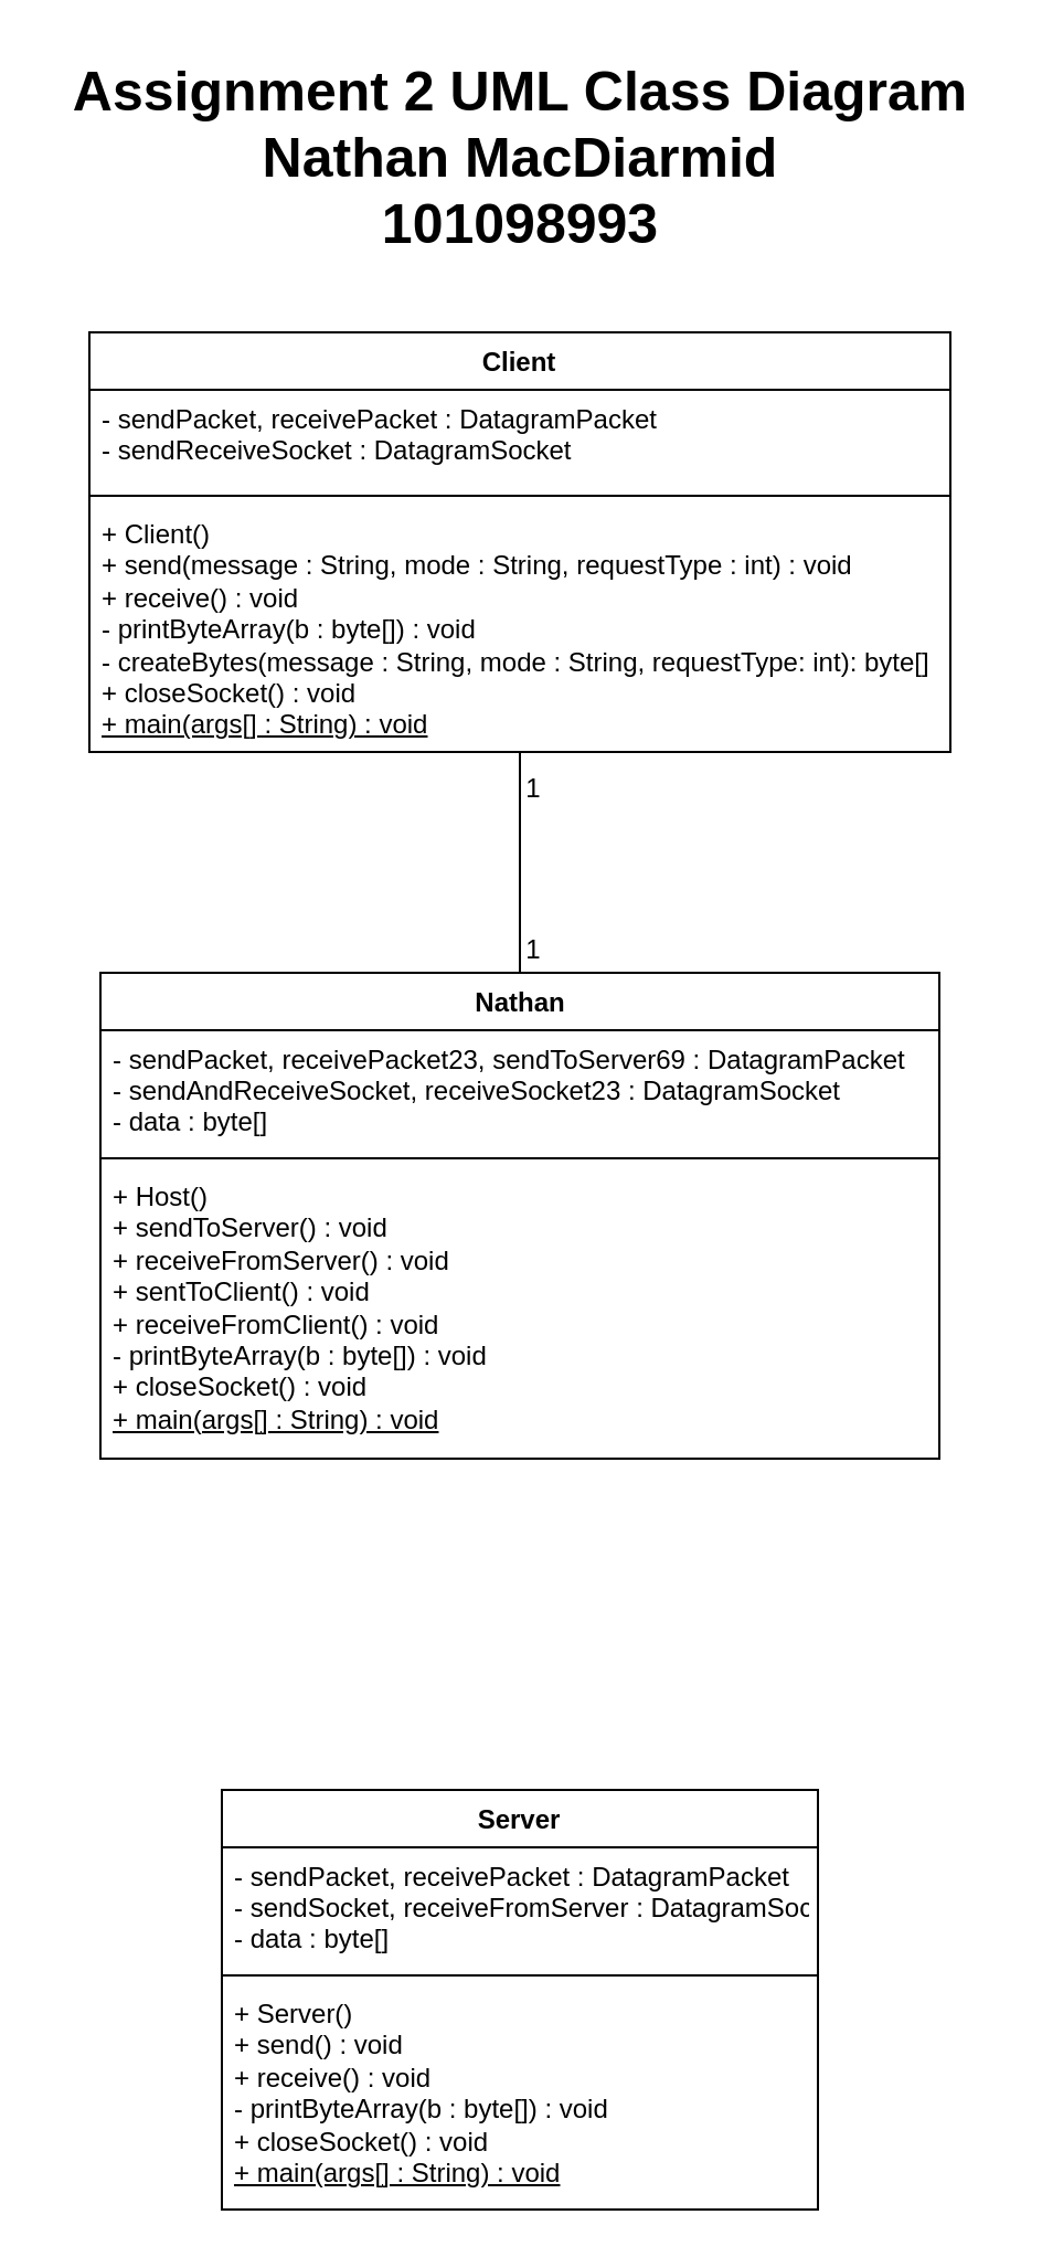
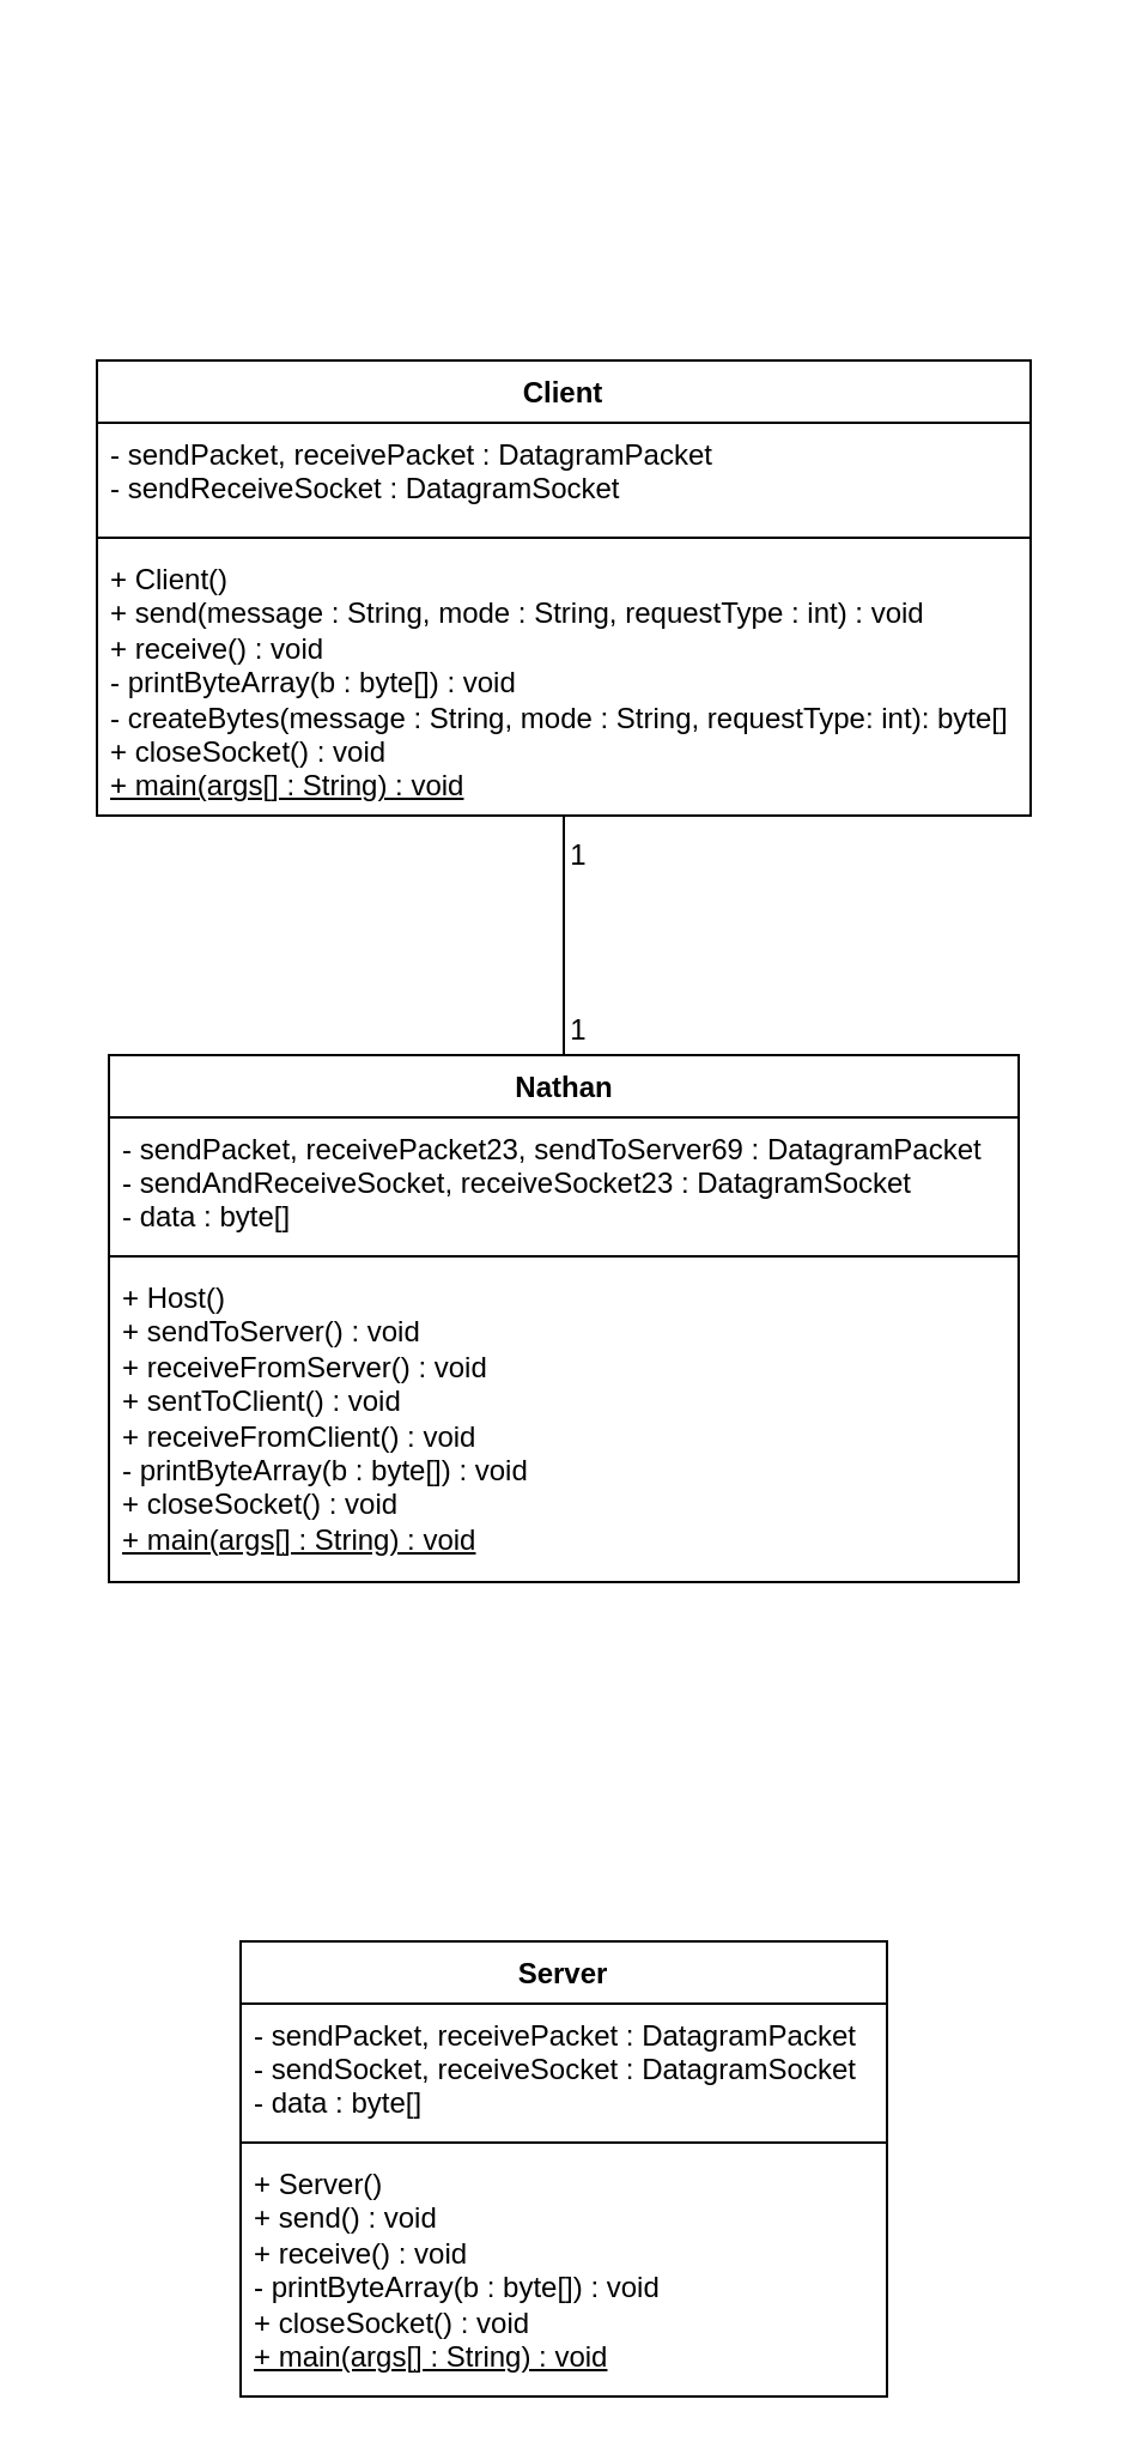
- <mxCell id="14" value="&lt;b style=&quot;font-size: 25px;&quot;&gt;Assignment 2 UML Class Diagram&lt;br&gt;Nathan MacDiarmid&lt;br&gt;101098993&lt;/b&gt;" style="text;html=1;align=center;verticalAlign=middle;resizable=0;points=[];autosize=1;strokeColor=none;fillColor=none;" vertex="1" parent="1"><mxGeometry x="20" y="20" width="430" height="100" as="geometry" /></mxCell>
- <mxCell id="3" value="- sendPacket, receivePacket : DatagramPacket&#10;- sendSocket, receiveFromServer : DatagramSocket&#10;- data : byte[]" style="text;strokeColor=none;fillColor=none;align=left;verticalAlign=top;spacingLeft=4;spacingRight=4;overflow=hidden;rotatable=0;points=[[0,0.5],[1,0.5]];portConstraint=eastwest;" vertex="1" parent="2"><mxGeometry y="26" width="270" height="54" as="geometry" /></mxCell>
+ <mxCell id="3" value="- sendPacket, receivePacket : DatagramPacket&#10;- sendSocket, receiveSocket : DatagramSocket&#10;- data : byte[]" style="text;strokeColor=none;fillColor=none;align=left;verticalAlign=top;spacingLeft=4;spacingRight=4;overflow=hidden;rotatable=0;points=[[0,0.5],[1,0.5]];portConstraint=eastwest;" vertex="1" parent="2"><mxGeometry y="26" width="270" height="54" as="geometry" /></mxCell>
